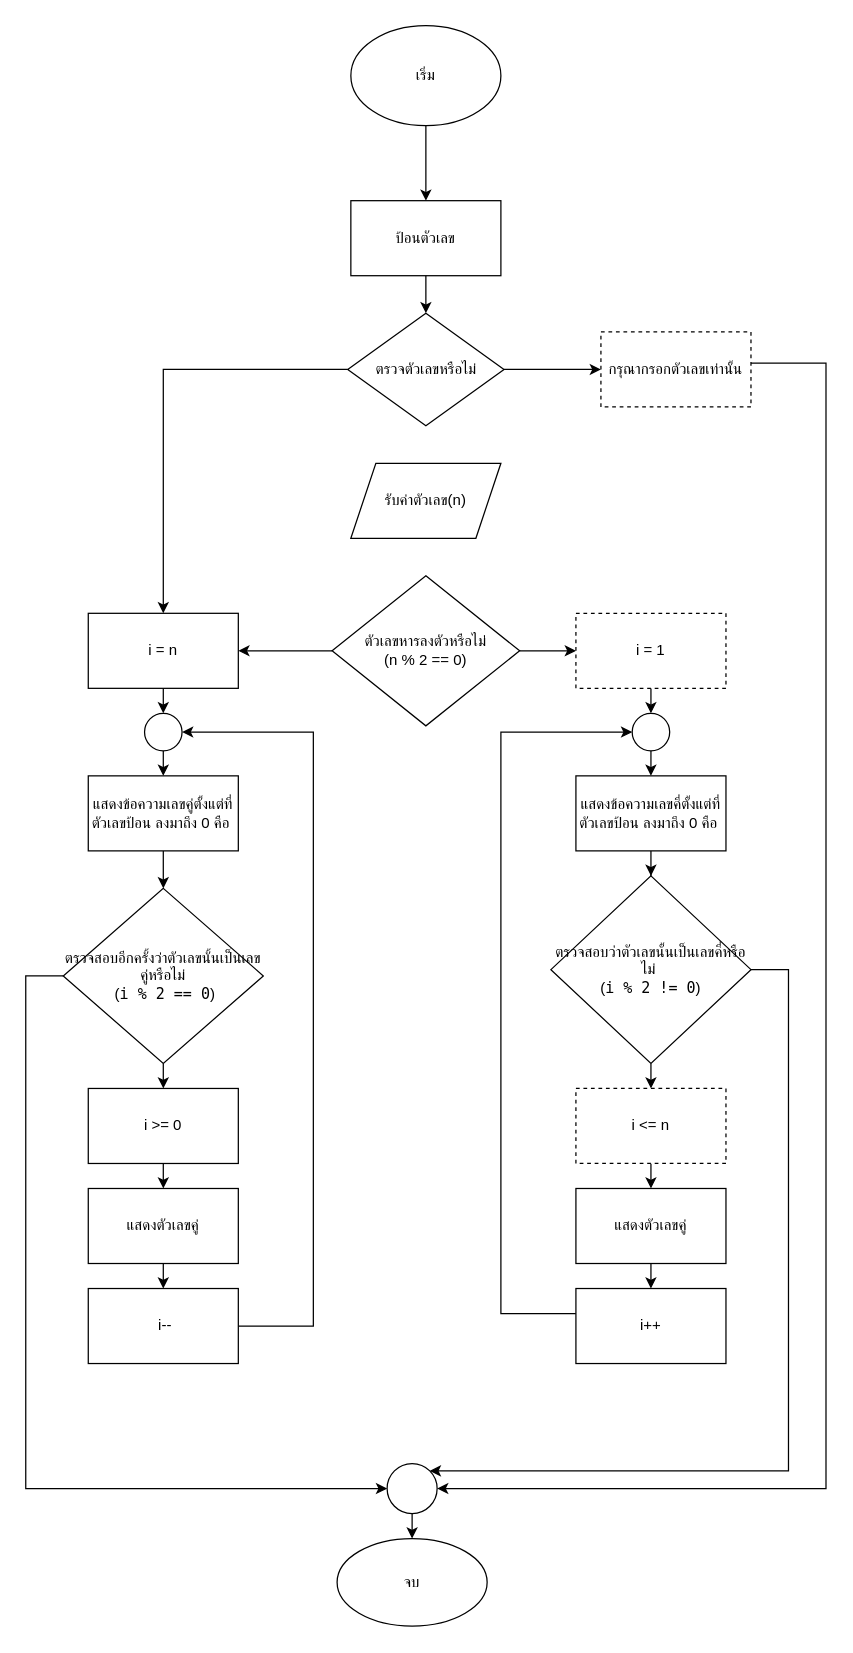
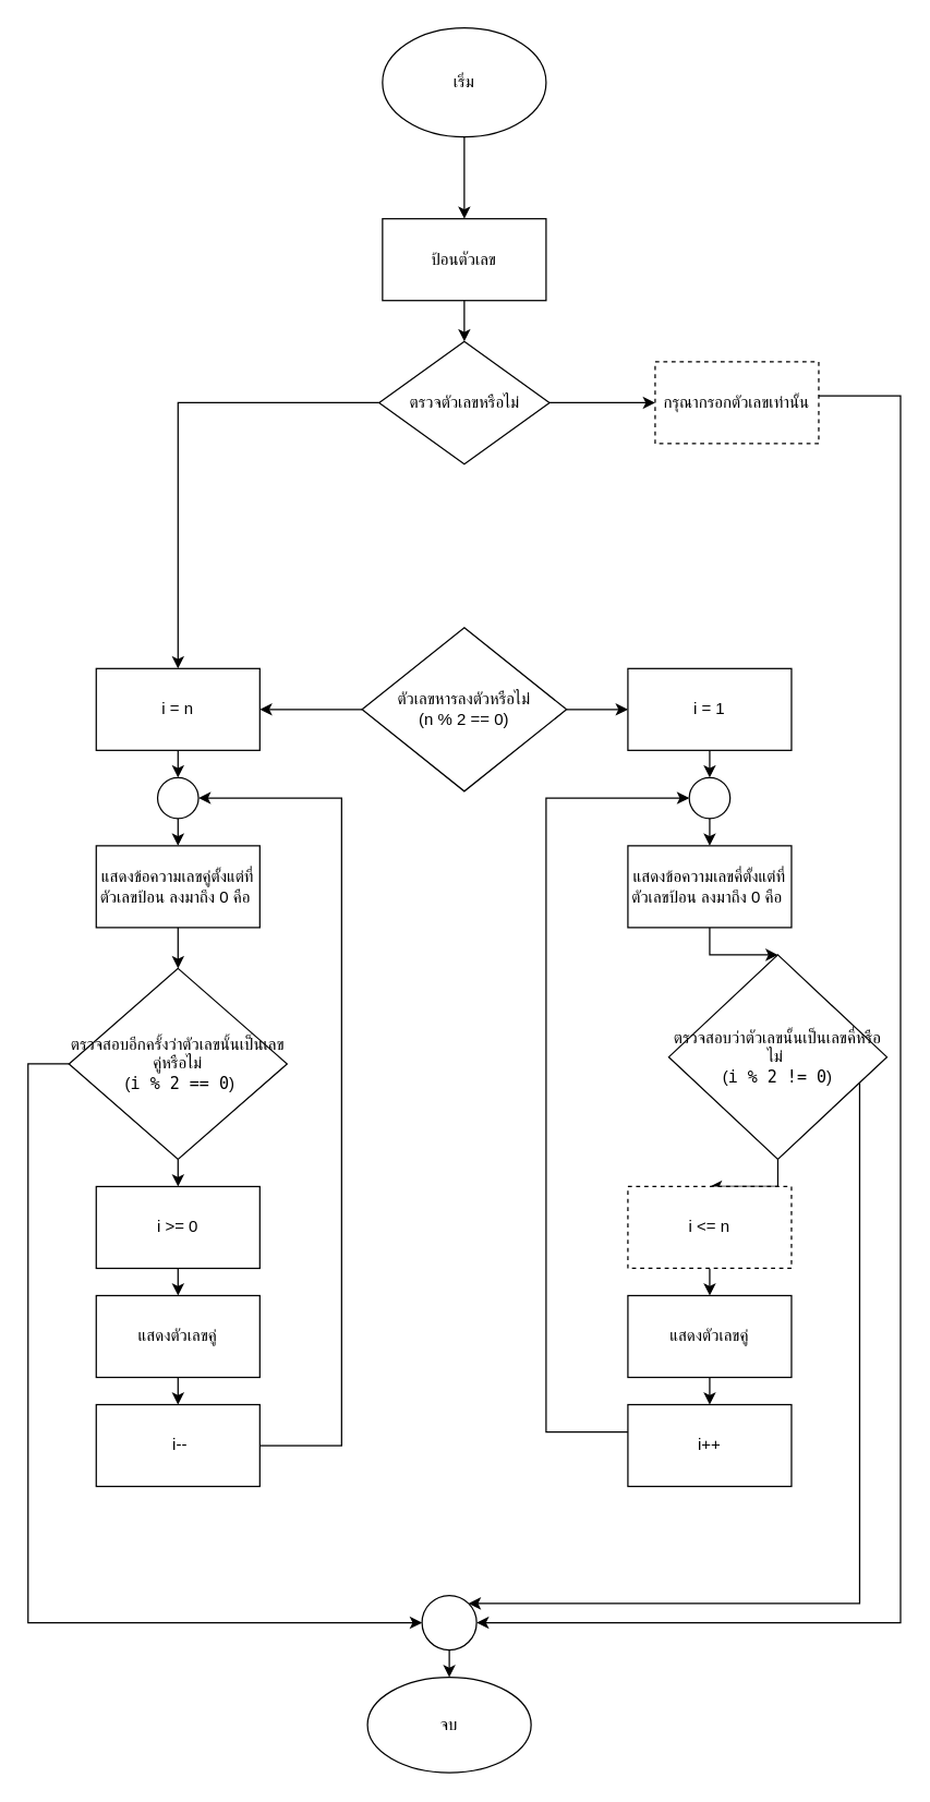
- <mxCell id="4" value="รับค่าตัวเลข(n)" style="shape=parallelogram;perimeter=parallelogramPerimeter;whiteSpace=wrap;html=1;fixedSize=1;" vertex="1" parent="1"><mxGeometry x="280" y="370" width="120" height="60" as="geometry" /></mxCell>
- <mxCell id="29" value="i = 1" style="rounded=0;whiteSpace=wrap;html=1;dashed=1;" vertex="1" parent="1"><mxGeometry x="460" y="490" width="120" height="60" as="geometry" /></mxCell>
+ <mxCell id="29" value="i = 1" style="rounded=0;whiteSpace=wrap;html=1;" vertex="1" parent="1"><mxGeometry x="460" y="490" width="120" height="60" as="geometry" /></mxCell>
- <mxCell id="21" value="ตรวจสอบว่าตัวเลขนั้นเป็นเลขคี่หรือไม่&amp;nbsp;&lt;div&gt;(&lt;code&gt;i % 2 != 0&lt;/code&gt;)&lt;/div&gt;" style="rhombus;whiteSpace=wrap;html=1;" vertex="1" parent="1"><mxGeometry x="440" y="700" width="160" height="150" as="geometry" /></mxCell>
+ <mxCell id="21" value="ตรวจสอบว่าตัวเลขนั้นเป็นเลขคี่หรือไม่&amp;nbsp;&lt;div&gt;(&lt;code&gt;i % 2 != 0&lt;/code&gt;)&lt;/div&gt;" style="rhombus;whiteSpace=wrap;html=1;" vertex="1" parent="1"><mxGeometry x="490" y="700" width="160" height="150" as="geometry" /></mxCell>
